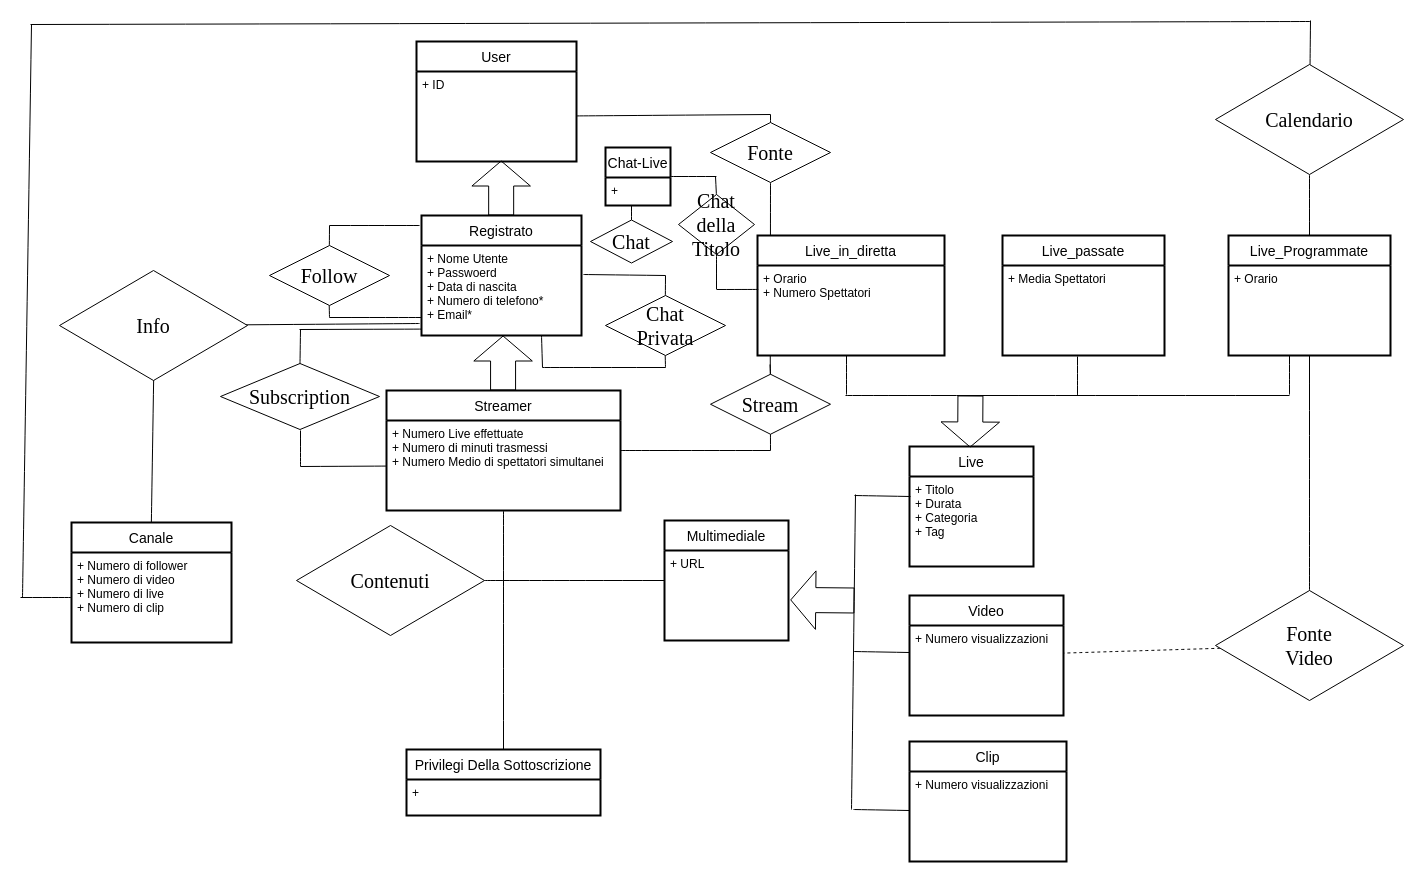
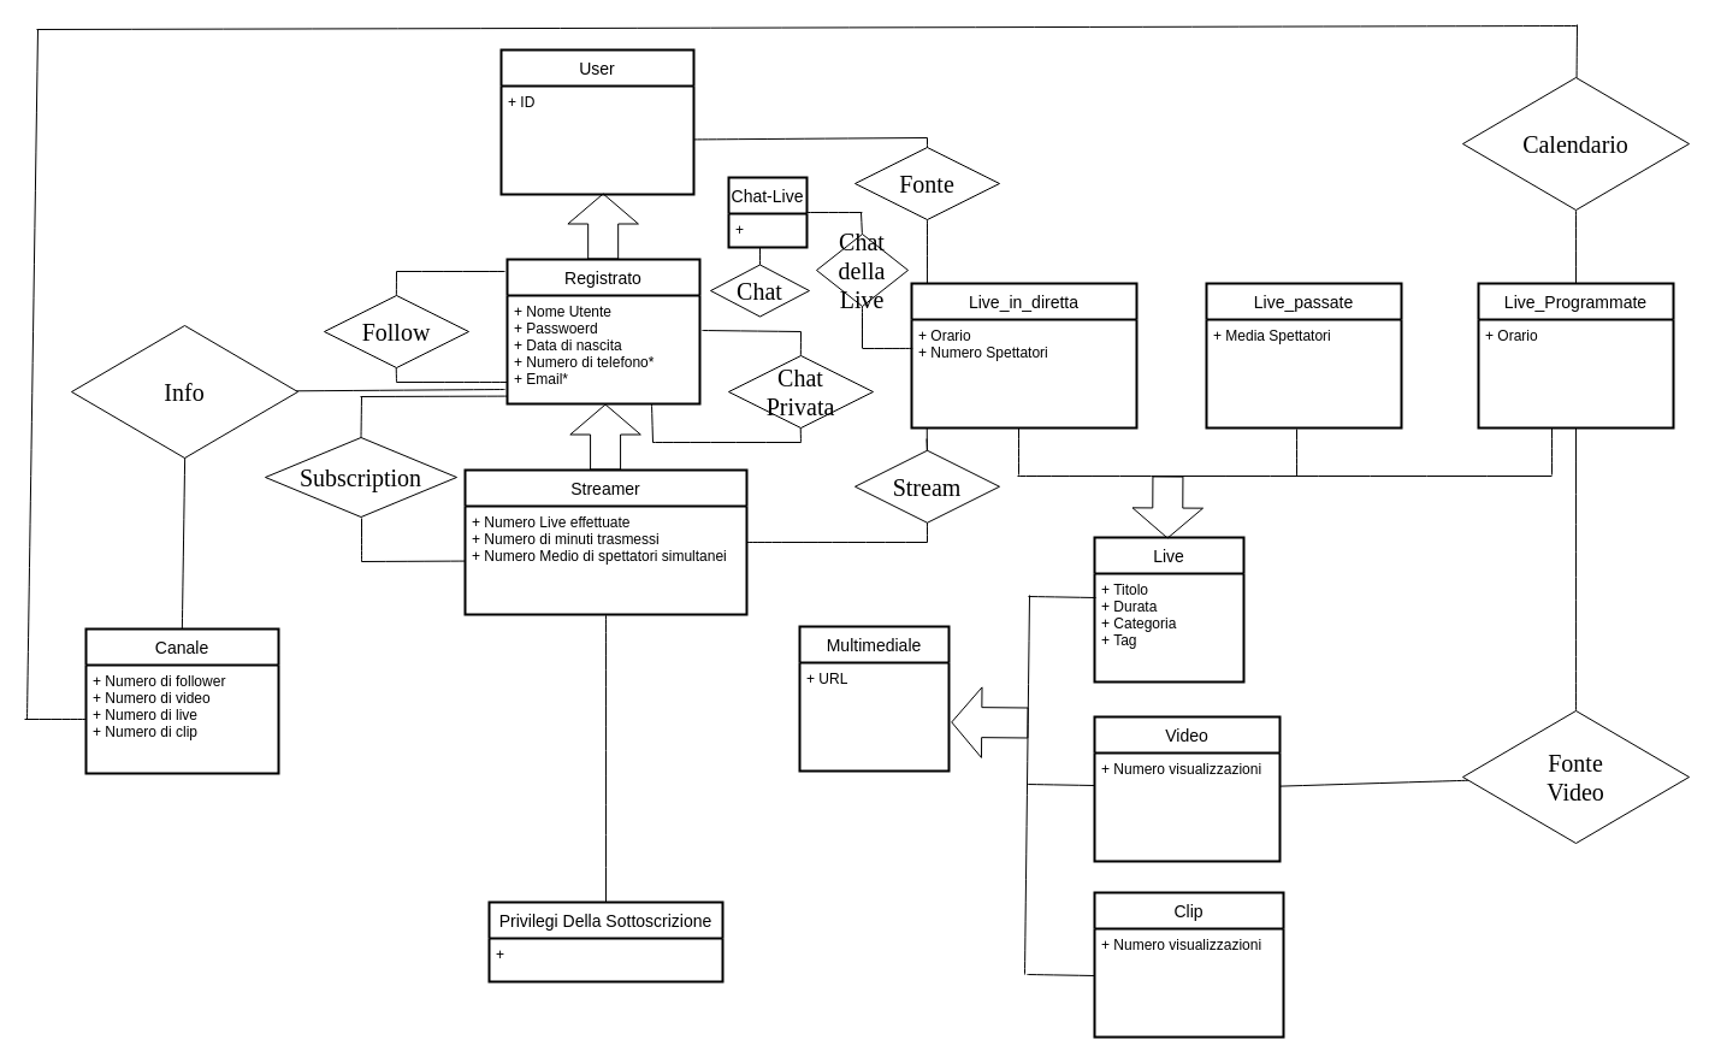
- <mxCell id="84" value="Chat&lt;br&gt;della Titolo" style="shape=rhombus;perimeter=rhombusPerimeter;whiteSpace=wrap;html=1;align=center;hachureGap=4;fontFamily=Architects Daughter;fontSource=https%3A%2F%2Ffonts.googleapis.com%2Fcss%3Ffamily%3DArchitects%2BDaughter;fontSize=20;labelBackgroundColor=none;rounded=0;" vertex="1" parent="1"><mxGeometry x="678" y="194" width="76" height="60" as="geometry" /></mxCell>
+ <mxCell id="84" value="Chat&lt;br&gt;della Live" style="shape=rhombus;perimeter=rhombusPerimeter;whiteSpace=wrap;html=1;align=center;hachureGap=4;fontFamily=Architects Daughter;fontSource=https%3A%2F%2Ffonts.googleapis.com%2Fcss%3Ffamily%3DArchitects%2BDaughter;fontSize=20;labelBackgroundColor=none;rounded=0;" vertex="1" parent="1"><mxGeometry x="678" y="194" width="76" height="60" as="geometry" /></mxCell>
- <mxCell id="45" value="Contenuti" style="shape=rhombus;perimeter=rhombusPerimeter;whiteSpace=wrap;html=1;align=center;hachureGap=4;fontFamily=Architects Daughter;fontSource=https%3A%2F%2Ffonts.googleapis.com%2Fcss%3Ffamily%3DArchitects%2BDaughter;fontSize=20;labelBackgroundColor=none;rounded=0;" vertex="1" parent="1"><mxGeometry x="296" y="525" width="188" height="110" as="geometry" /></mxCell>
- <mxCell id="44" style="edgeStyle=none;curved=1;orthogonalLoop=1;jettySize=auto;html=1;entryX=0;entryY=0.5;entryDx=0;entryDy=0;fontSize=12;endArrow=none;endFill=0;startSize=8;endSize=8;" edge="1" parent="1" source="45" target="37"><mxGeometry relative="1" as="geometry" /></mxCell>
- <mxCell id="48" style="edgeStyle=none;curved=1;orthogonalLoop=1;jettySize=auto;html=1;fontSize=12;endArrow=none;endFill=0;startSize=8;endSize=8;dashed=1;" edge="1" parent="1" source="49" target="39"><mxGeometry relative="1" as="geometry" /></mxCell>
+ <mxCell id="48" style="edgeStyle=none;curved=1;orthogonalLoop=1;jettySize=auto;html=1;fontSize=12;endArrow=none;endFill=0;startSize=8;endSize=8;" edge="1" parent="1" source="49" target="39"><mxGeometry relative="1" as="geometry" /></mxCell>
